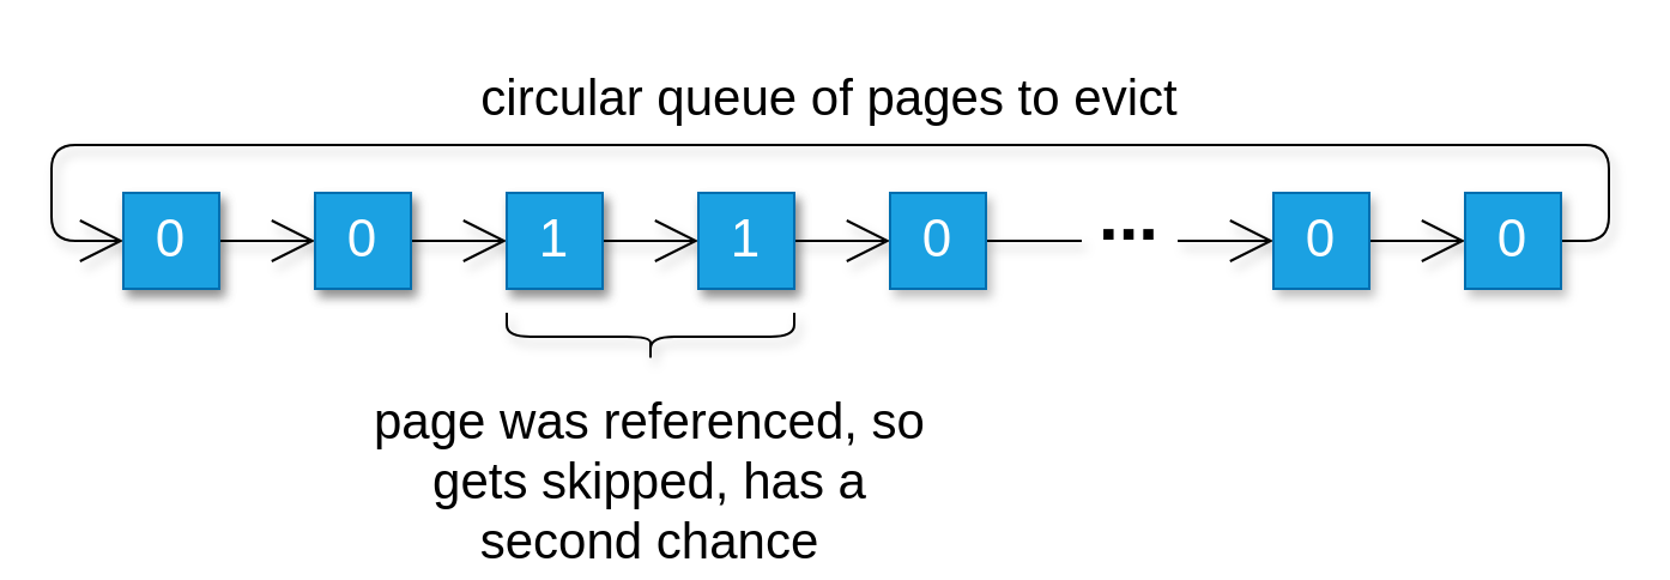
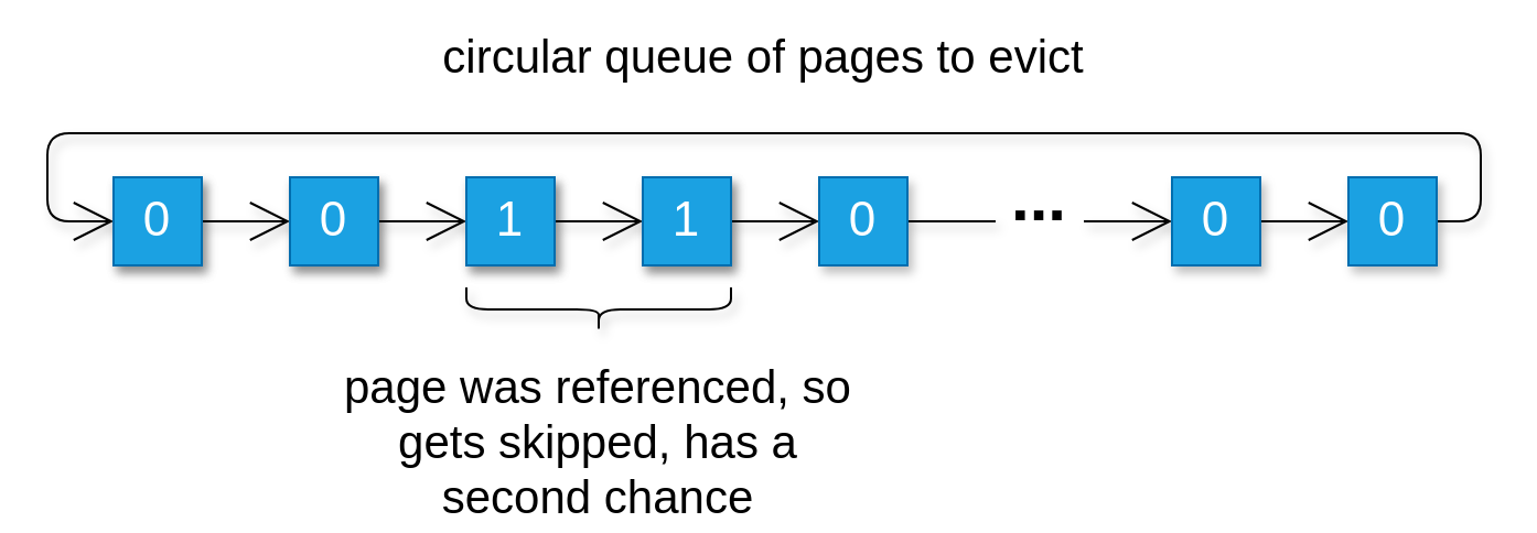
- <mxCell id="22" value="circular queue of pages to evict" style="text;html=1;strokeColor=none;fillColor=none;align=center;verticalAlign=middle;whiteSpace=wrap;rounded=0;shadow=1;fontSize=21;" vertex="1" parent="1"><mxGeometry x="20" y="20" width="650" height="40" as="geometry" /></mxCell>
+ <mxCell id="22" value="circular queue of pages to evict" style="text;html=1;strokeColor=none;fillColor=none;align=center;verticalAlign=middle;whiteSpace=wrap;rounded=0;shadow=1;fontSize=21;" vertex="1" parent="1"><mxGeometry x="20" y="5" width="650" height="40" as="geometry" /></mxCell>
